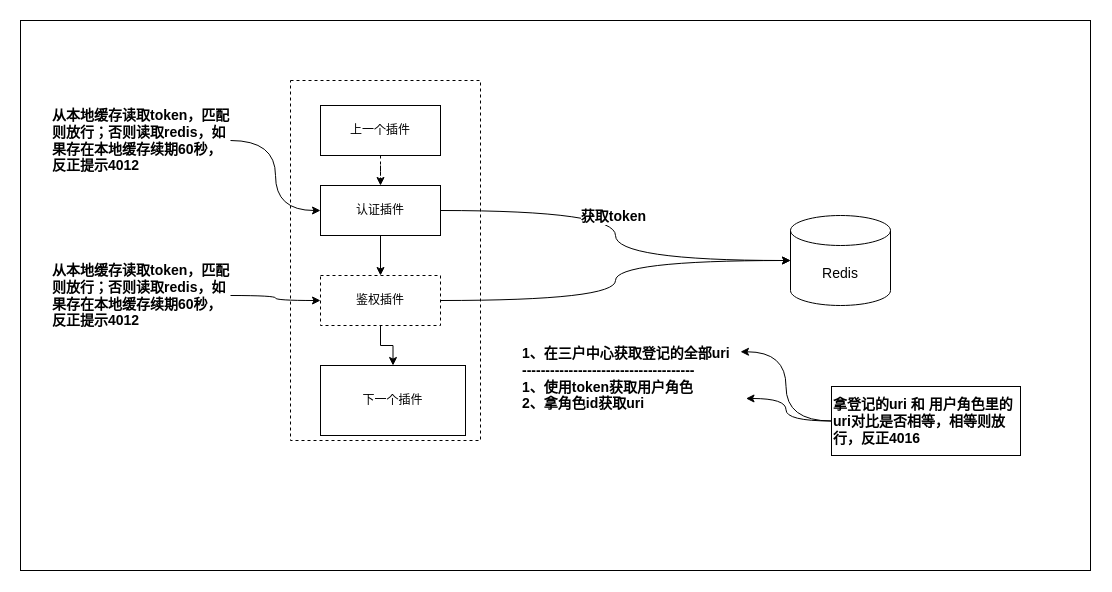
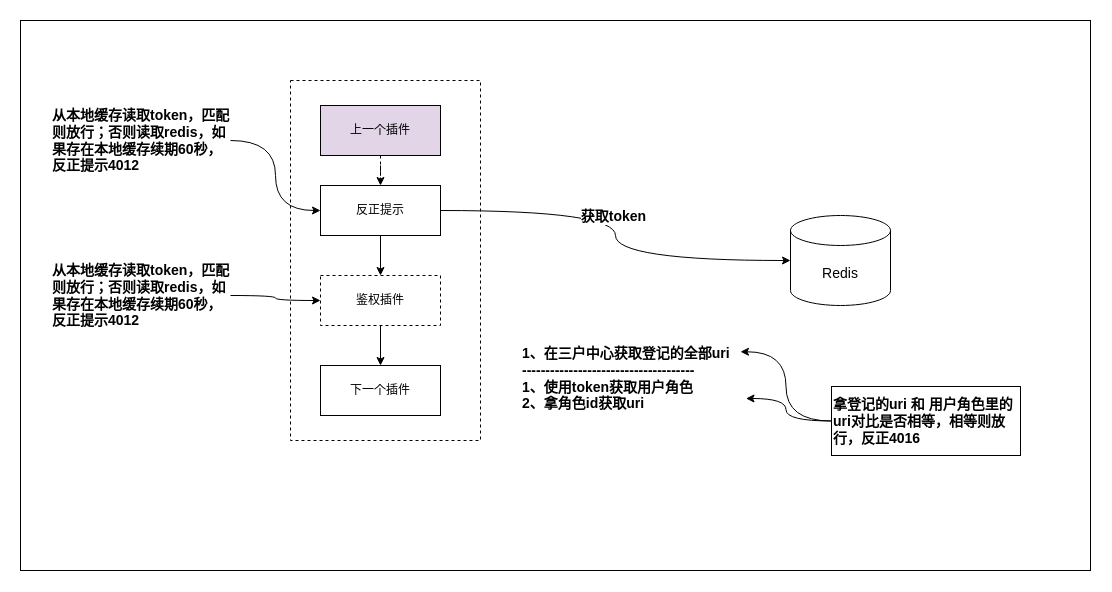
- <mxCell id="7" value="上一个插件" style="rounded=0;whiteSpace=wrap;html=1;" vertex="1" parent="1"><mxGeometry x="320" y="105" width="120" height="50" as="geometry" /></mxCell>
+ <mxCell id="7" value="上一个插件" style="rounded=0;whiteSpace=wrap;html=1;fillColor=#e1d5e7;" vertex="1" parent="1"><mxGeometry x="320" y="105" width="120" height="50" as="geometry" /></mxCell>
- <mxCell id="5" value="认证插件" style="rounded=0;whiteSpace=wrap;html=1;" vertex="1" parent="1"><mxGeometry x="320" y="185" width="120" height="50" as="geometry" /></mxCell>
+ <mxCell id="5" value="反正提示" style="rounded=0;whiteSpace=wrap;html=1;" vertex="1" parent="1"><mxGeometry x="320" y="185" width="120" height="50" as="geometry" /></mxCell>
- <mxCell id="18" style="edgeStyle=orthogonalEdgeStyle;curved=1;rounded=0;orthogonalLoop=1;jettySize=auto;html=1;entryX=0;entryY=0.5;entryDx=0;entryDy=0;entryPerimeter=0;fontSize=14;" edge="1" parent="1" source="9" target="15"><mxGeometry relative="1" as="geometry" /></mxCell>
- <mxCell id="10" value="下一个插件" style="rounded=0;whiteSpace=wrap;html=1;" vertex="1" parent="1"><mxGeometry x="320" y="365" width="145" height="70" as="geometry" /></mxCell>
+ <mxCell id="10" value="下一个插件" style="rounded=0;whiteSpace=wrap;html=1;" vertex="1" parent="1"><mxGeometry x="320" y="365" width="120" height="50" as="geometry" /></mxCell>
